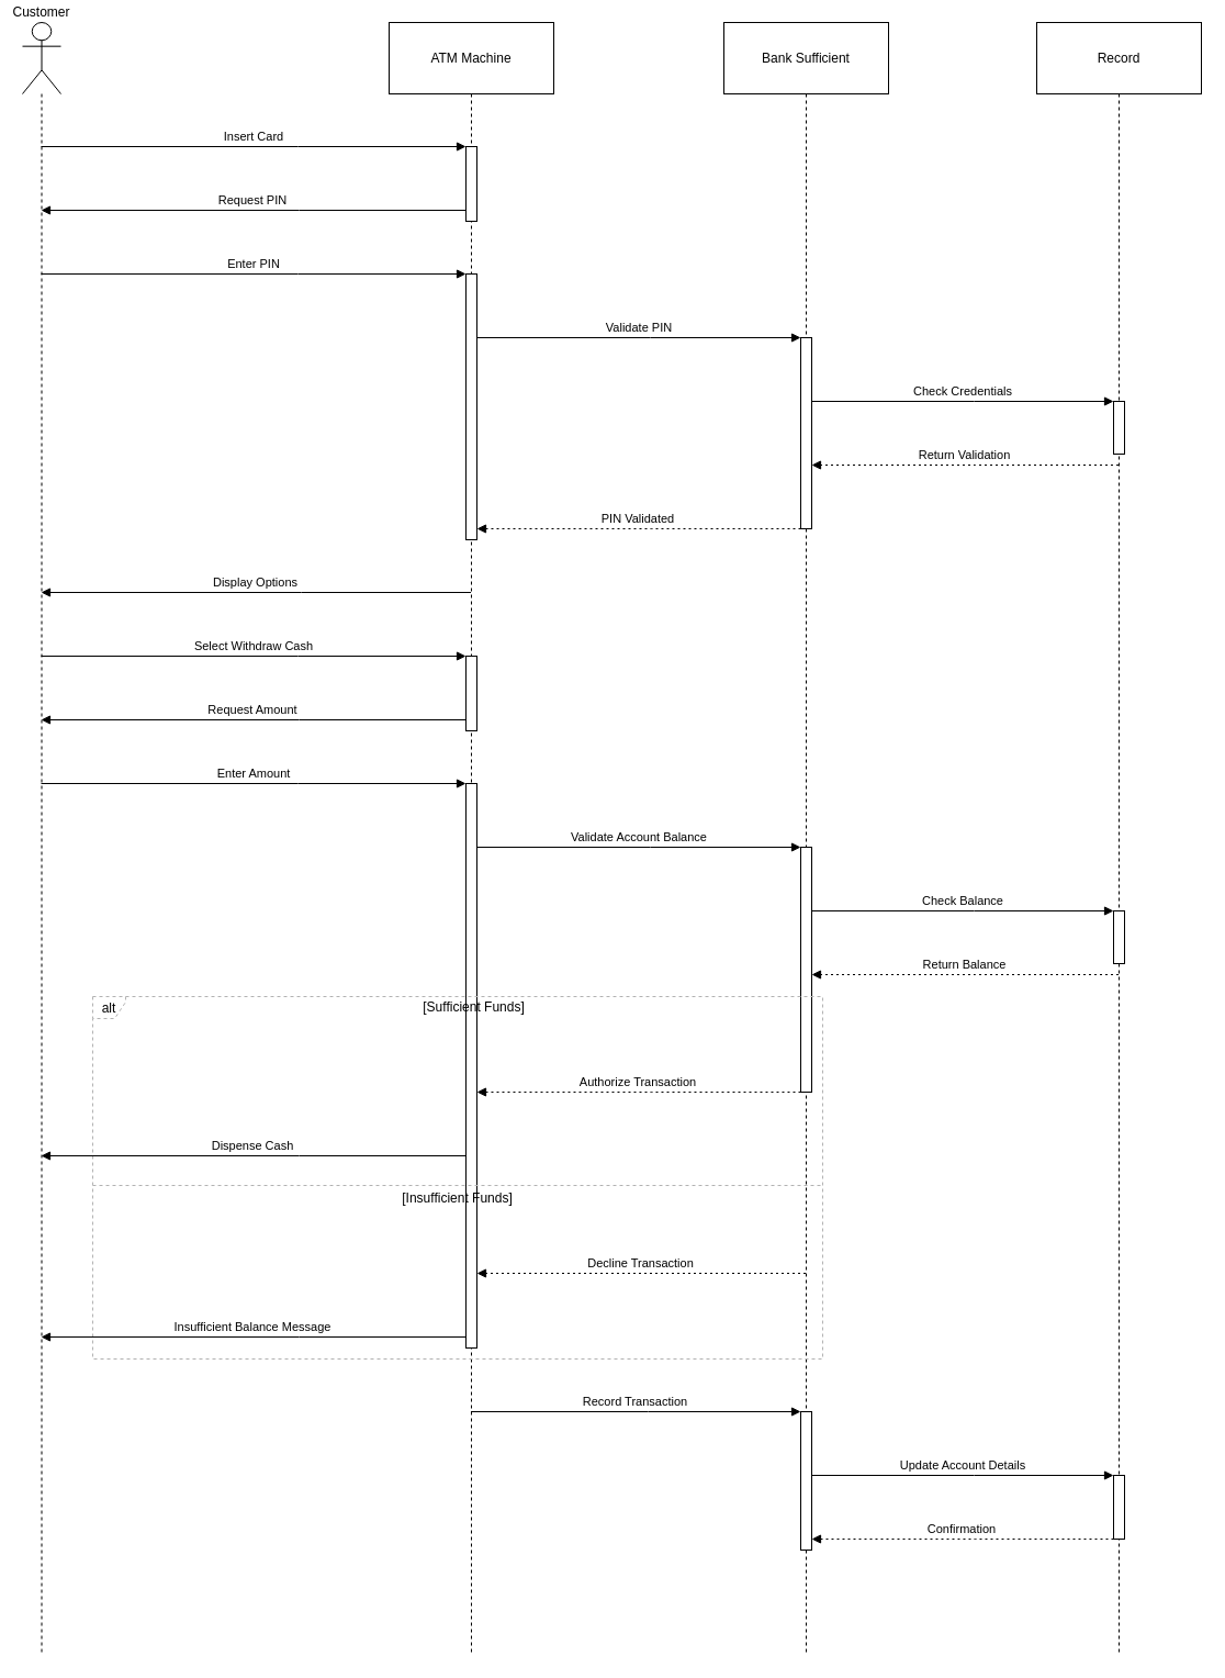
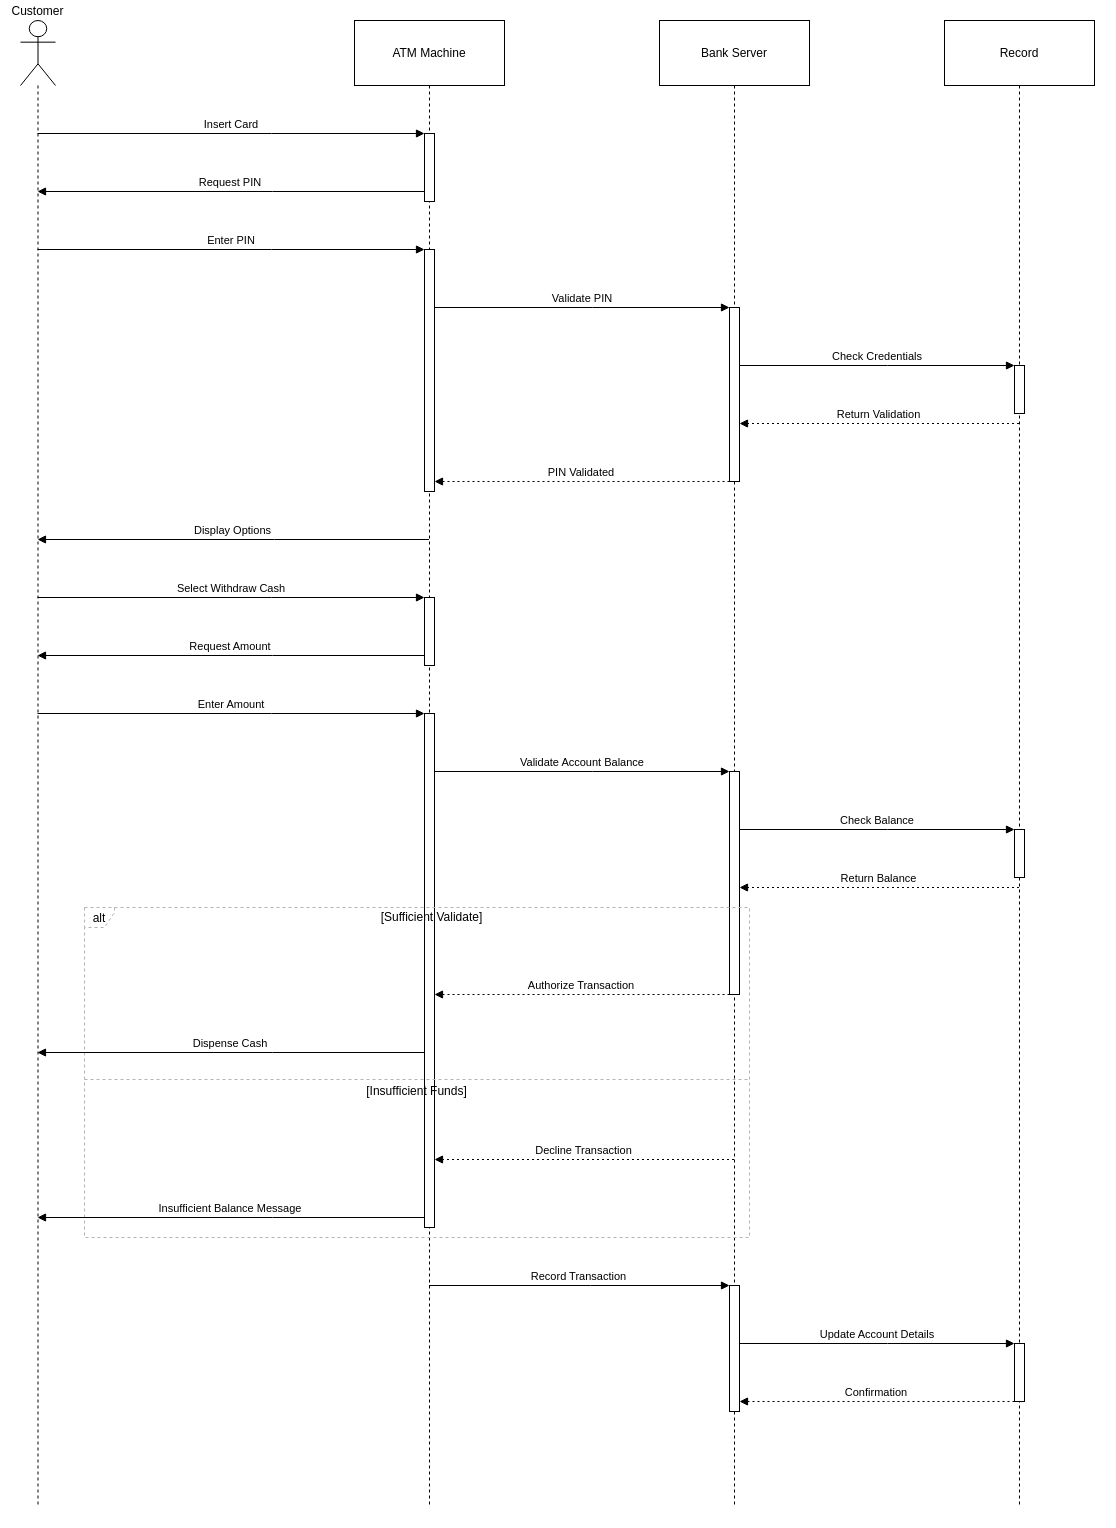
- <mxCell id="10" value="Bank Sufficient" style="shape=umlLifeline;perimeter=lifelinePerimeter;whiteSpace=wrap;container=1;dropTarget=0;collapsible=0;recursiveResize=0;outlineConnect=0;portConstraint=eastwest;newEdgeStyle={&quot;edgeStyle&quot;:&quot;elbowEdgeStyle&quot;,&quot;elbow&quot;:&quot;vertical&quot;,&quot;curved&quot;:0,&quot;rounded&quot;:0};size=65;" vertex="1" parent="1"><mxGeometry x="659" y="20" width="150" height="1486" as="geometry" /></mxCell>
+ <mxCell id="10" value="Bank Server" style="shape=umlLifeline;perimeter=lifelinePerimeter;whiteSpace=wrap;container=1;dropTarget=0;collapsible=0;recursiveResize=0;outlineConnect=0;portConstraint=eastwest;newEdgeStyle={&quot;edgeStyle&quot;:&quot;elbowEdgeStyle&quot;,&quot;elbow&quot;:&quot;vertical&quot;,&quot;curved&quot;:0,&quot;rounded&quot;:0};size=65;" vertex="1" parent="1"><mxGeometry x="659" y="20" width="150" height="1486" as="geometry" /></mxCell>
- <mxCell id="19" value="[Sufficient Funds]" style="text;strokeColor=none;fillColor=none;align=center;verticalAlign=middle;whiteSpace=wrap;" vertex="1" parent="18"><mxGeometry x="30" width="635" height="20" as="geometry" /></mxCell>
+ <mxCell id="19" value="[Sufficient Validate]" style="text;strokeColor=none;fillColor=none;align=center;verticalAlign=middle;whiteSpace=wrap;" vertex="1" parent="18"><mxGeometry x="30" width="635" height="20" as="geometry" /></mxCell>
